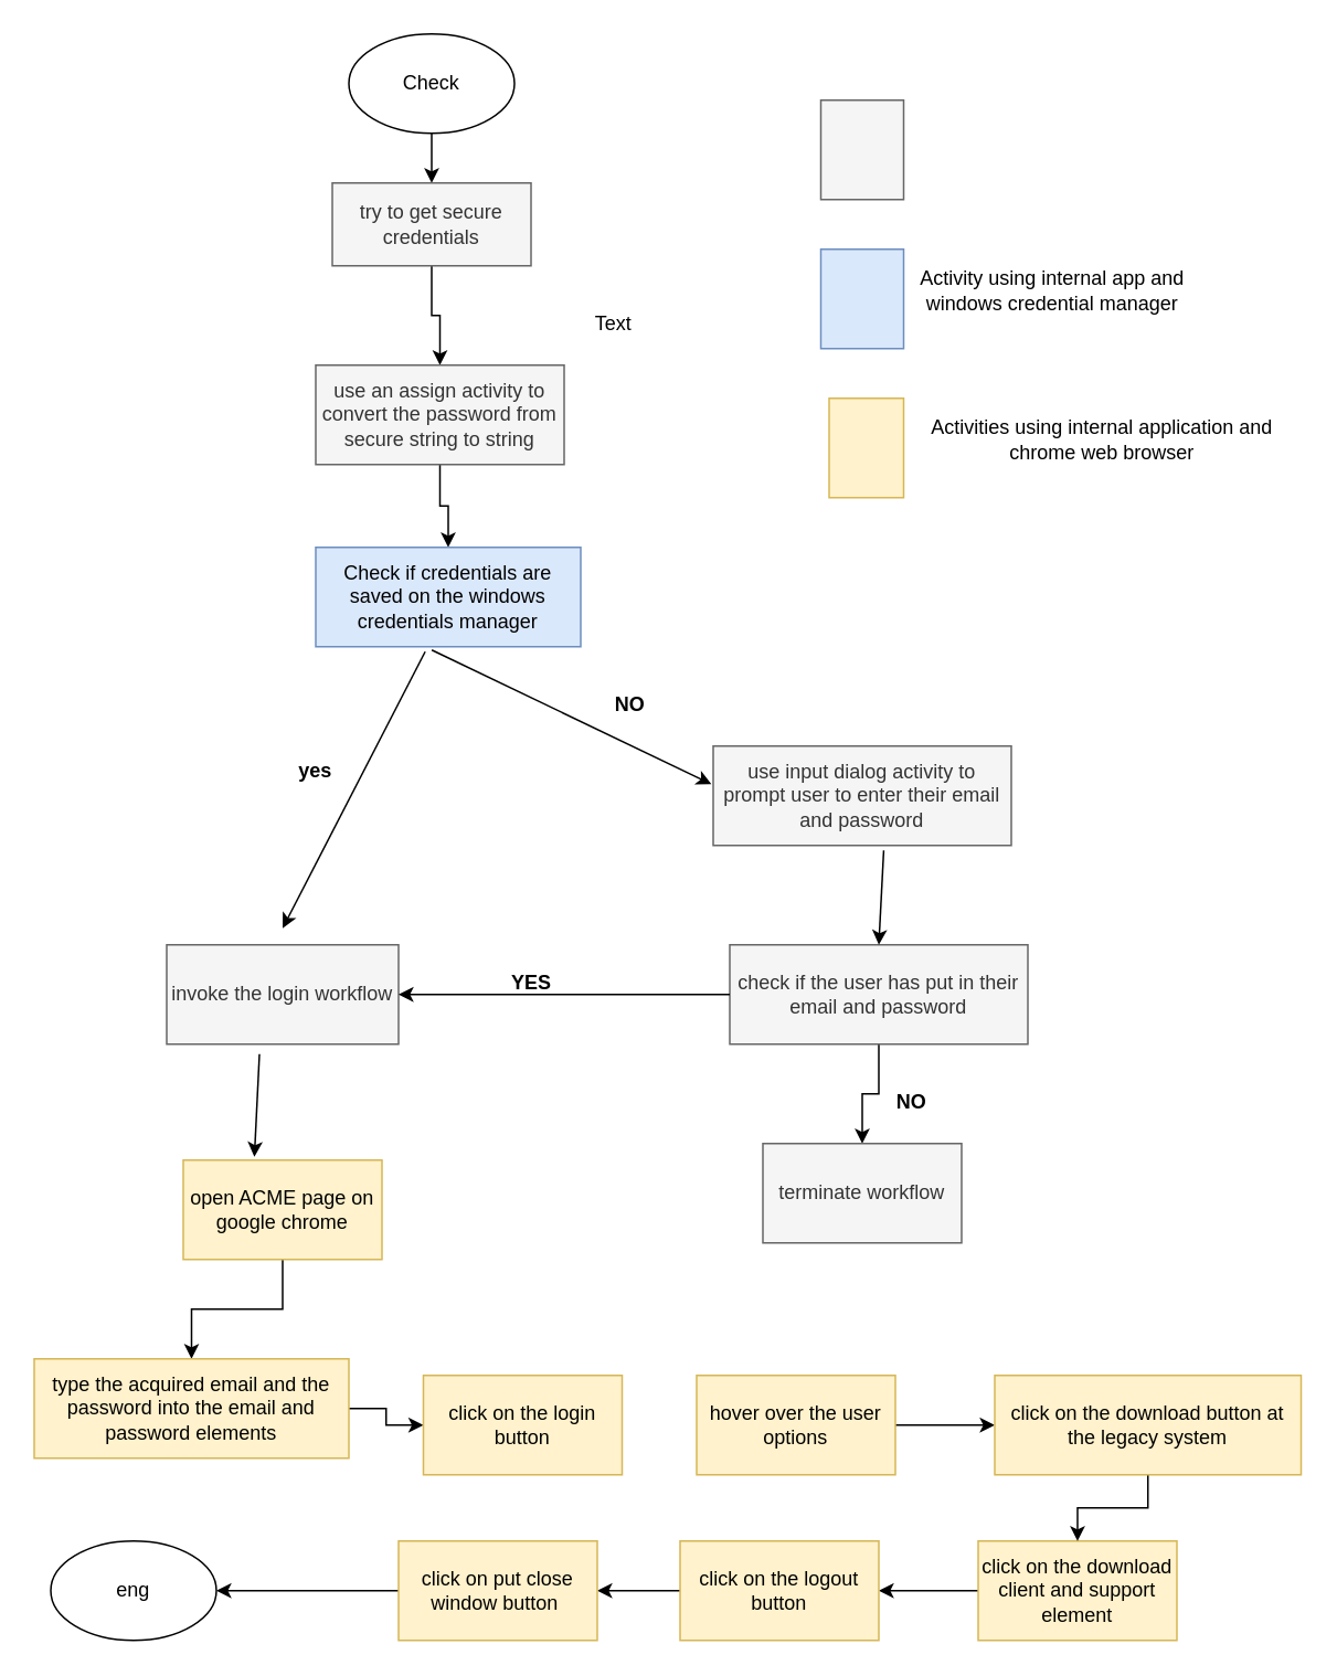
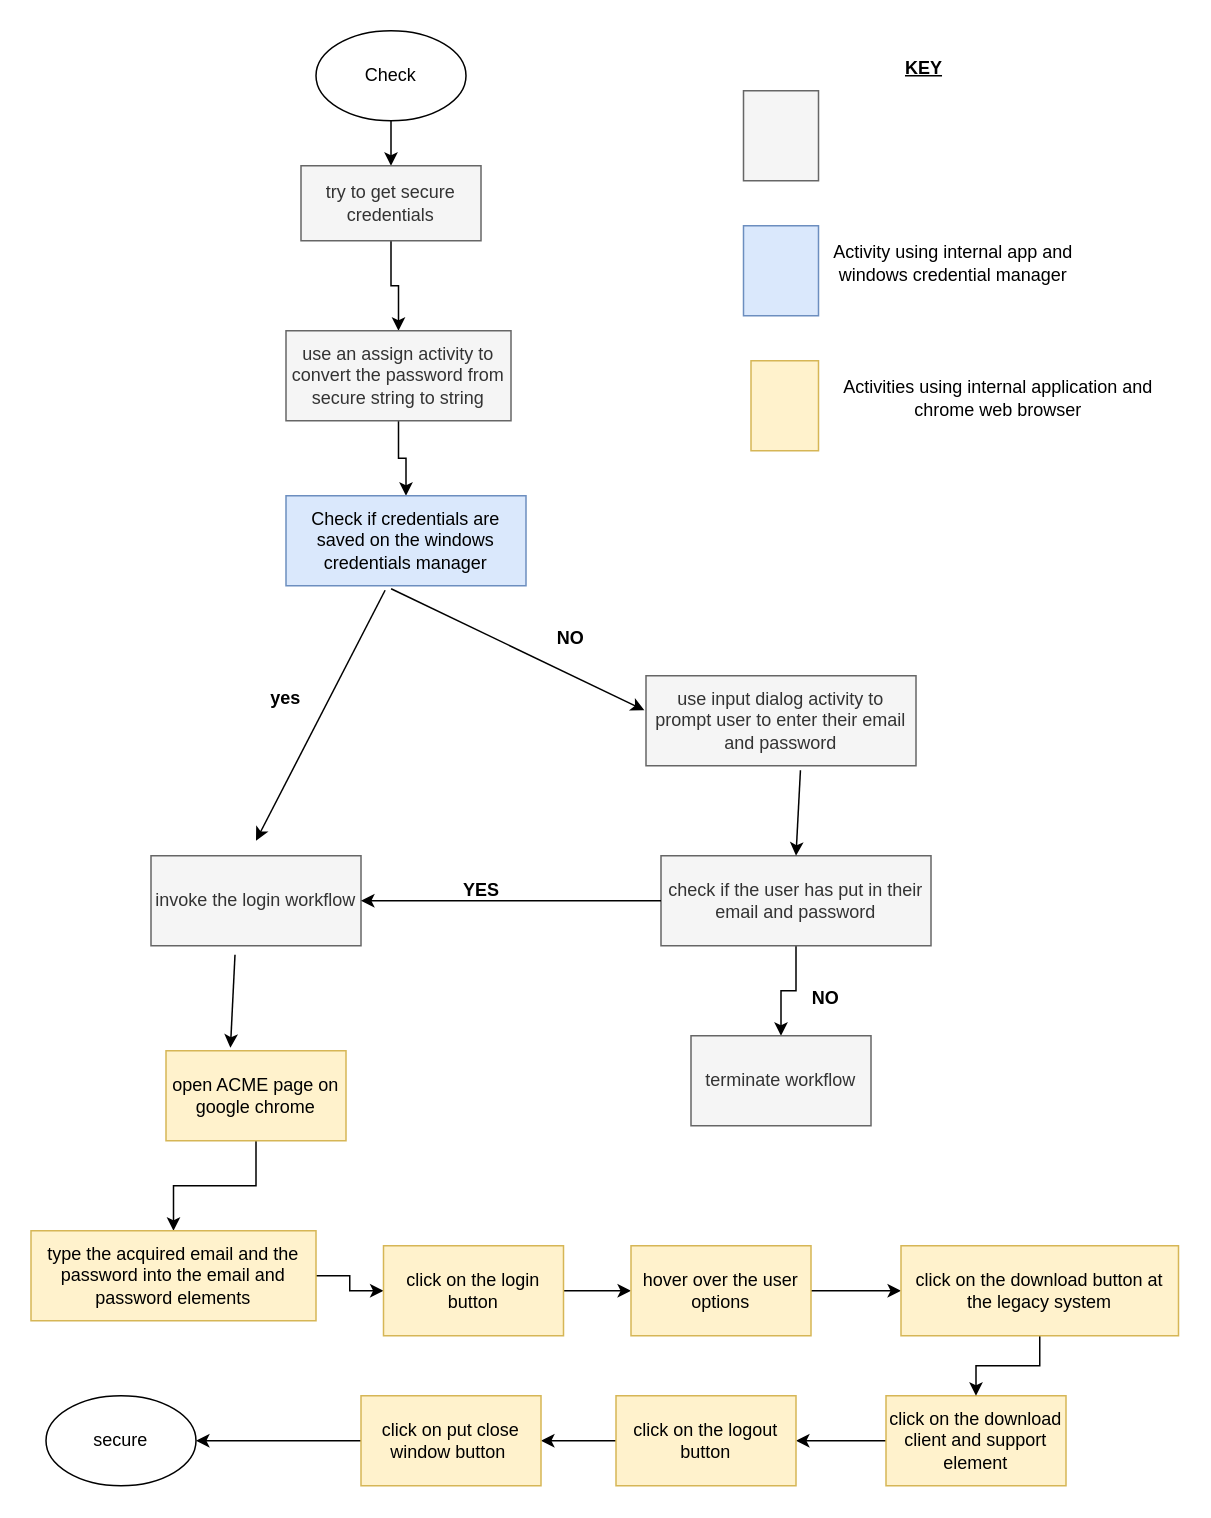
+ <mxCell id="42" value="&lt;b&gt;&lt;u&gt;KEY&lt;/u&gt;&lt;/b&gt;" style="text;html=1;align=center;verticalAlign=middle;resizable=0;points=[];autosize=1;strokeColor=none;fillColor=none;" vertex="1" parent="1"><mxGeometry x="590" y="30" width="50" height="30" as="geometry" /></mxCell>
- <mxCell id="41" value="Text" style="text;html=1;strokeColor=none;fillColor=none;align=center;verticalAlign=middle;whiteSpace=wrap;rounded=0;" vertex="1" parent="1"><mxGeometry x="340" y="180" width="60" height="30" as="geometry" /></mxCell>
+ <mxCell id="18" value="" style="edgeStyle=orthogonalEdgeStyle;rounded=0;orthogonalLoop=1;jettySize=auto;html=1;" edge="1" parent="1" source="19" target="21"><mxGeometry relative="1" as="geometry" /></mxCell>
- <mxCell id="30" value="eng" style="ellipse;whiteSpace=wrap;html=1;" vertex="1" parent="1"><mxGeometry x="30" y="930" width="100" height="60" as="geometry" /></mxCell>
+ <mxCell id="30" value="secure" style="ellipse;whiteSpace=wrap;html=1;" vertex="1" parent="1"><mxGeometry x="30" y="930" width="100" height="60" as="geometry" /></mxCell>
